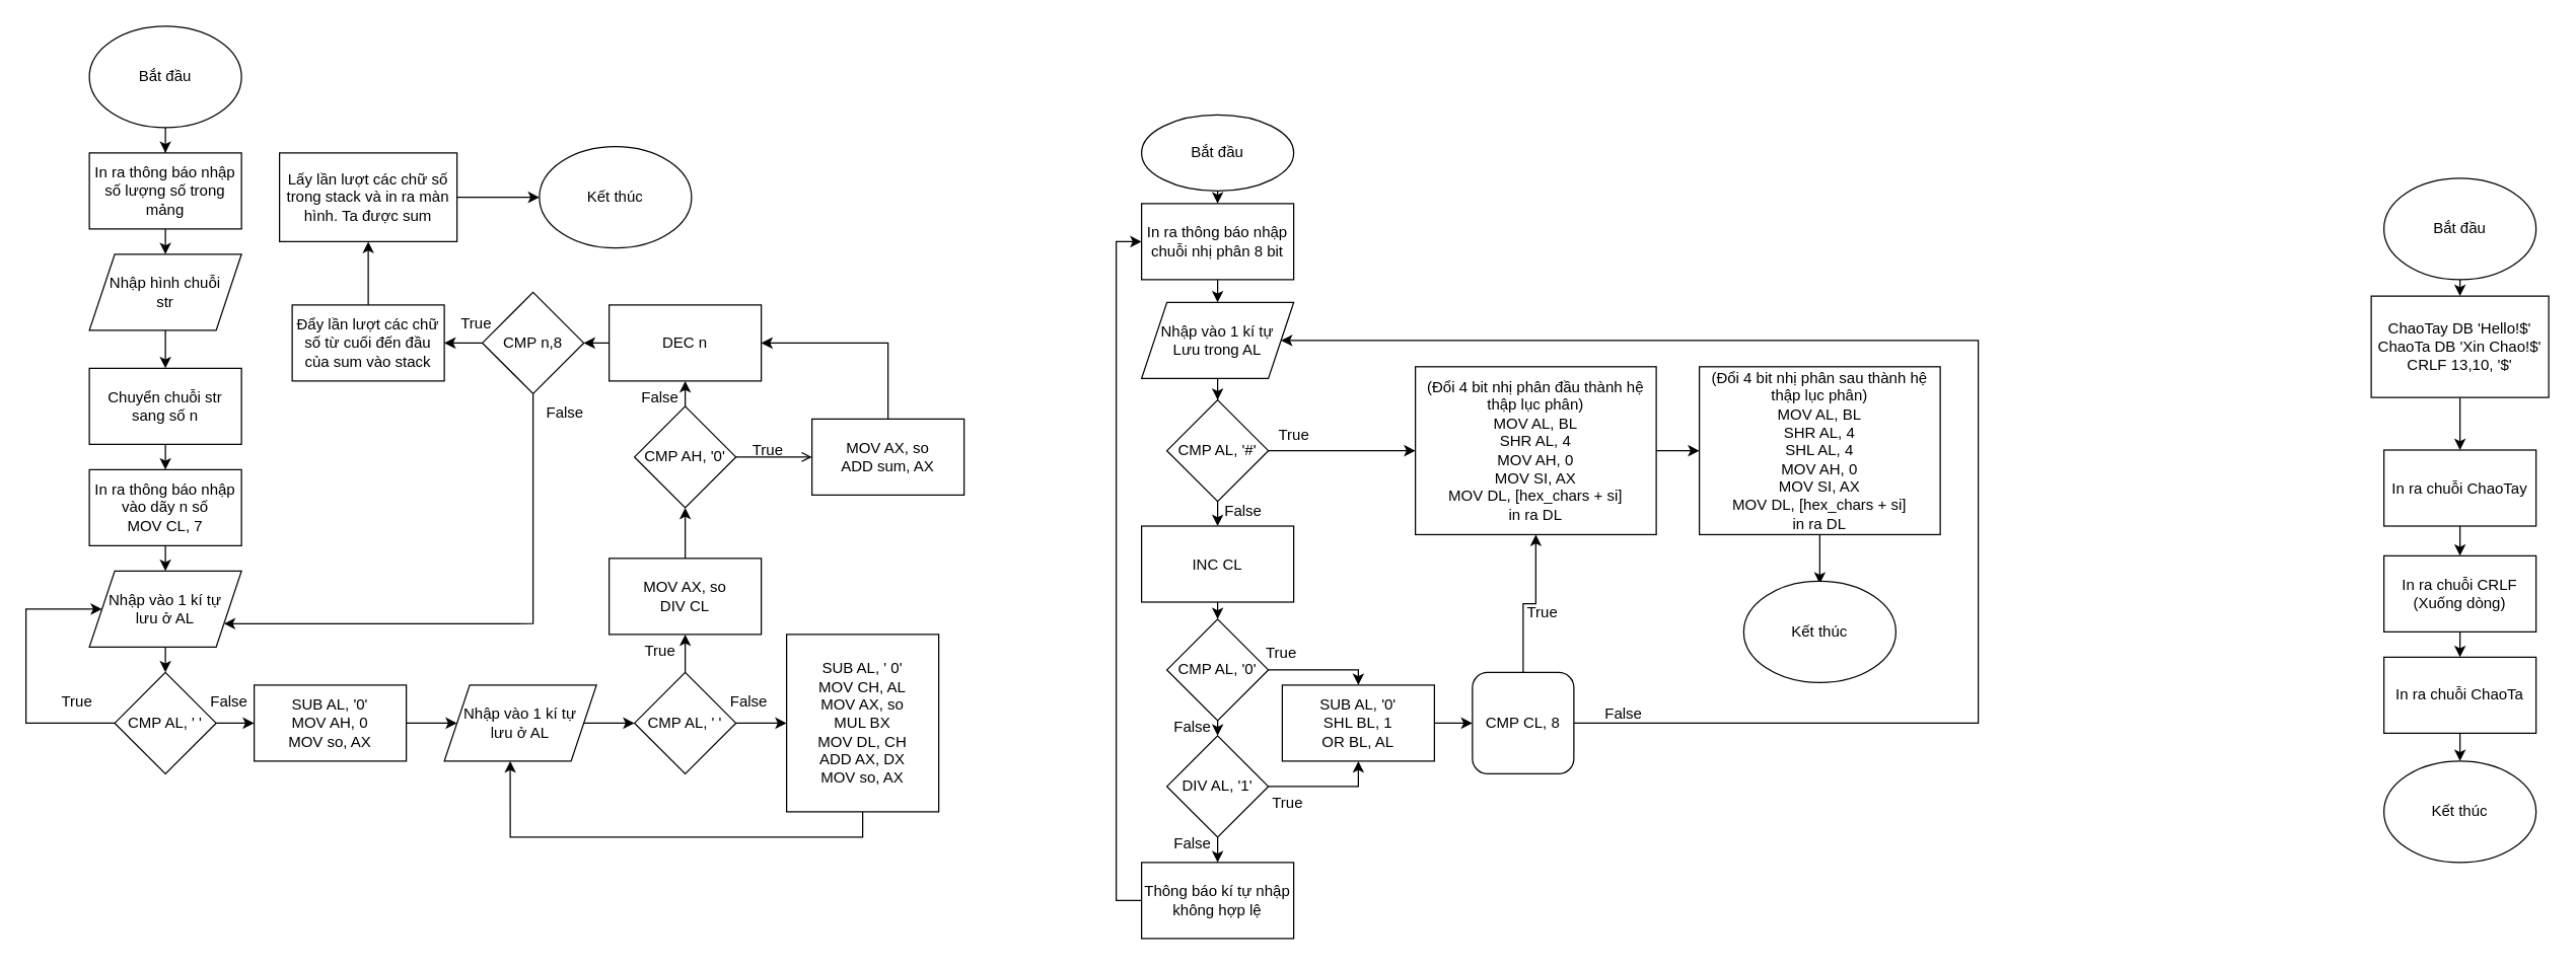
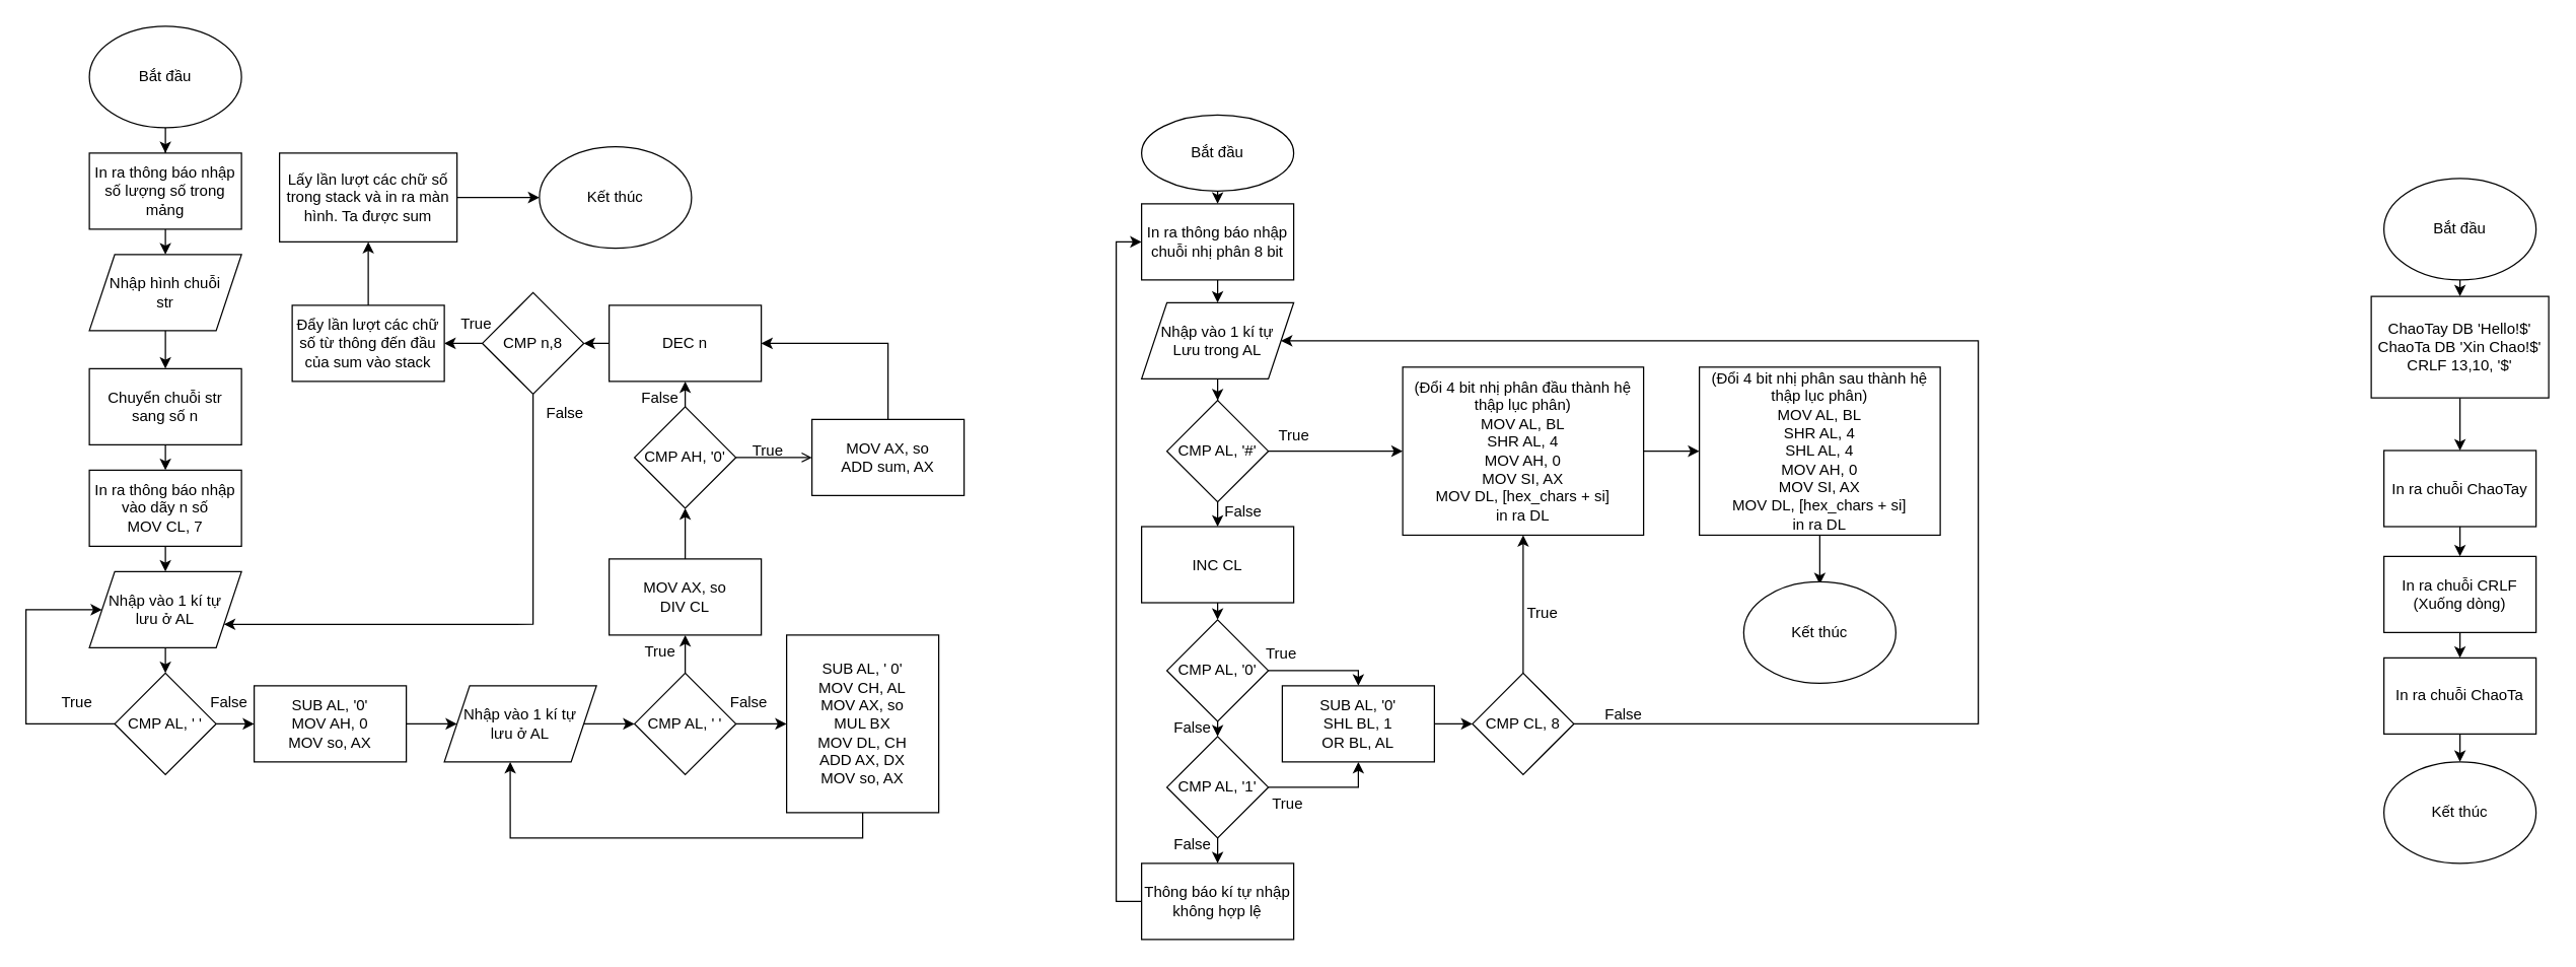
- <mxCell id="47" value="Đẩy lần lượt các chữ số từ cuối đến đầu của sum vào stack" style="rounded=0;whiteSpace=wrap;html=1;" vertex="1" parent="1"><mxGeometry x="230" y="240" width="120" height="60" as="geometry" /></mxCell>
+ <mxCell id="47" value="Đẩy lần lượt các chữ số từ thông đến đầu của sum vào stack" style="rounded=0;whiteSpace=wrap;html=1;" vertex="1" parent="1"><mxGeometry x="230" y="240" width="120" height="60" as="geometry" /></mxCell>
- <mxCell id="61" value="(Đổi 4 bit nhị phân đầu thành hệ thập lục phân)&lt;div&gt;MOV AL, BL&lt;/div&gt;&lt;div&gt;SHR AL, 4&lt;/div&gt;&lt;div&gt;MOV AH, 0&lt;/div&gt;&lt;div&gt;MOV SI, AX&lt;/div&gt;&lt;div&gt;MOV DL, [hex_chars + si]&lt;/div&gt;&lt;div&gt;in ra DL&lt;/div&gt;" style="rounded=0;whiteSpace=wrap;html=1;" vertex="1" parent="1"><mxGeometry x="1116" y="288.75" width="190" height="132.5" as="geometry" /></mxCell>
+ <mxCell id="61" value="(Đổi 4 bit nhị phân đầu thành hệ thập lục phân)&lt;div&gt;MOV AL, BL&lt;/div&gt;&lt;div&gt;SHR AL, 4&lt;/div&gt;&lt;div&gt;MOV AH, 0&lt;/div&gt;&lt;div&gt;MOV SI, AX&lt;/div&gt;&lt;div&gt;MOV DL, [hex_chars + si]&lt;/div&gt;&lt;div&gt;in ra DL&lt;/div&gt;" style="rounded=0;whiteSpace=wrap;html=1;" vertex="1" parent="1"><mxGeometry x="1106" y="288.75" width="190" height="132.5" as="geometry" /></mxCell>
- <mxCell id="78" value="CMP CL, 8" style="whiteSpace=wrap;html=1;rounded=1;" vertex="1" parent="1"><mxGeometry x="1161" y="529.999" width="80" height="80" as="geometry" /></mxCell>
+ <mxCell id="78" value="CMP CL, 8" style="rhombus;whiteSpace=wrap;html=1;" vertex="1" parent="1"><mxGeometry x="1161" y="529.999" width="80" height="80" as="geometry" /></mxCell>
- <mxCell id="69" value="DIV AL, '1'" style="rhombus;whiteSpace=wrap;html=1;" vertex="1" parent="1"><mxGeometry x="920" y="580" width="80" height="80" as="geometry" /></mxCell>
+ <mxCell id="69" value="CMP AL, '1'" style="rhombus;whiteSpace=wrap;html=1;" vertex="1" parent="1"><mxGeometry x="920" y="580" width="80" height="80" as="geometry" /></mxCell>
